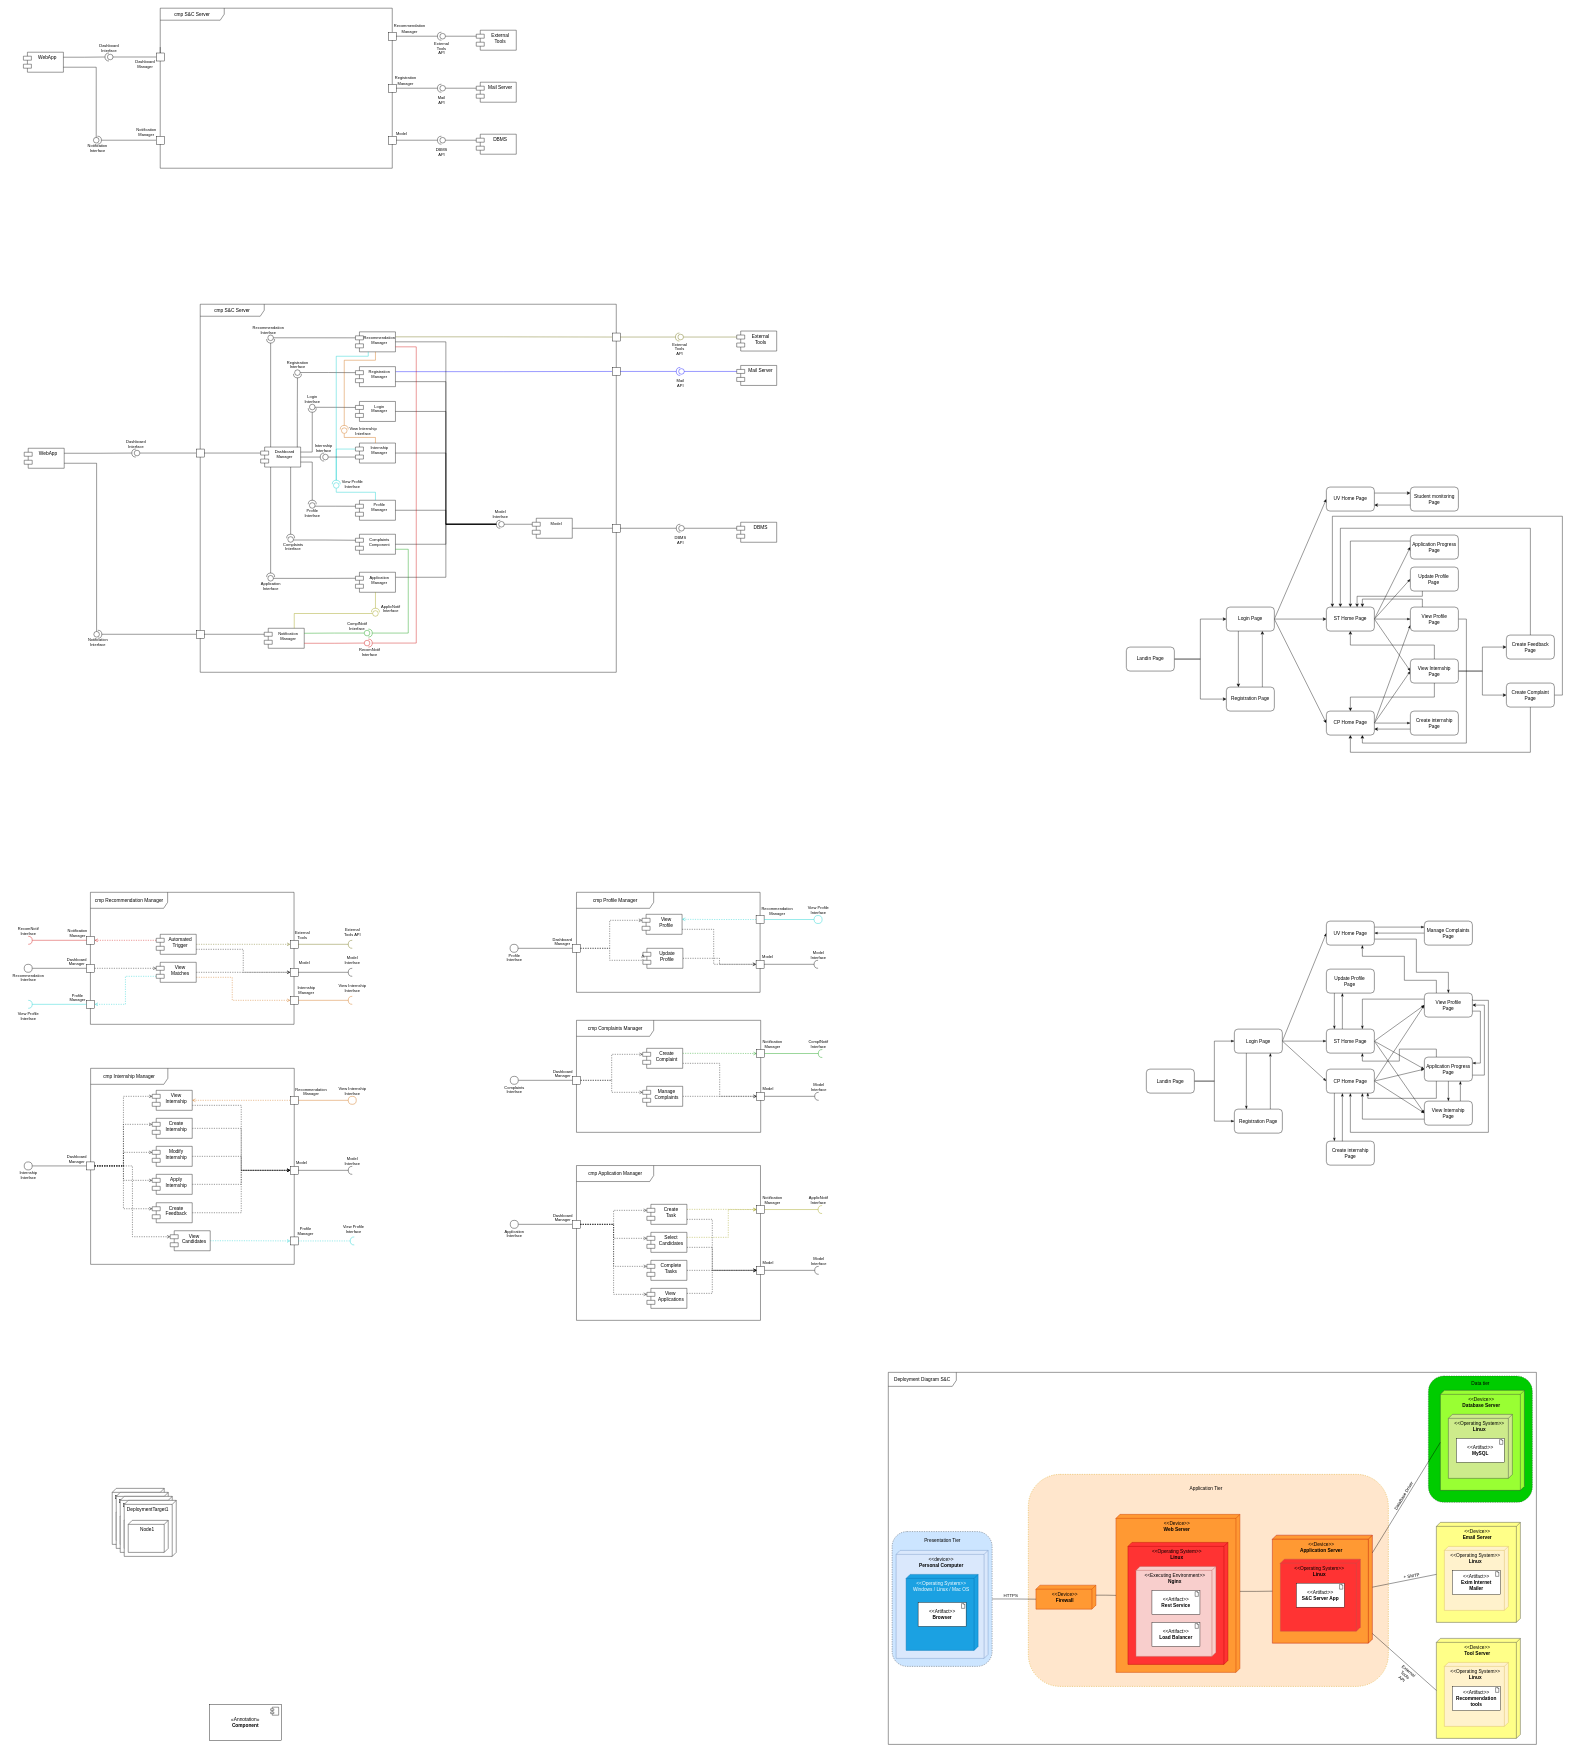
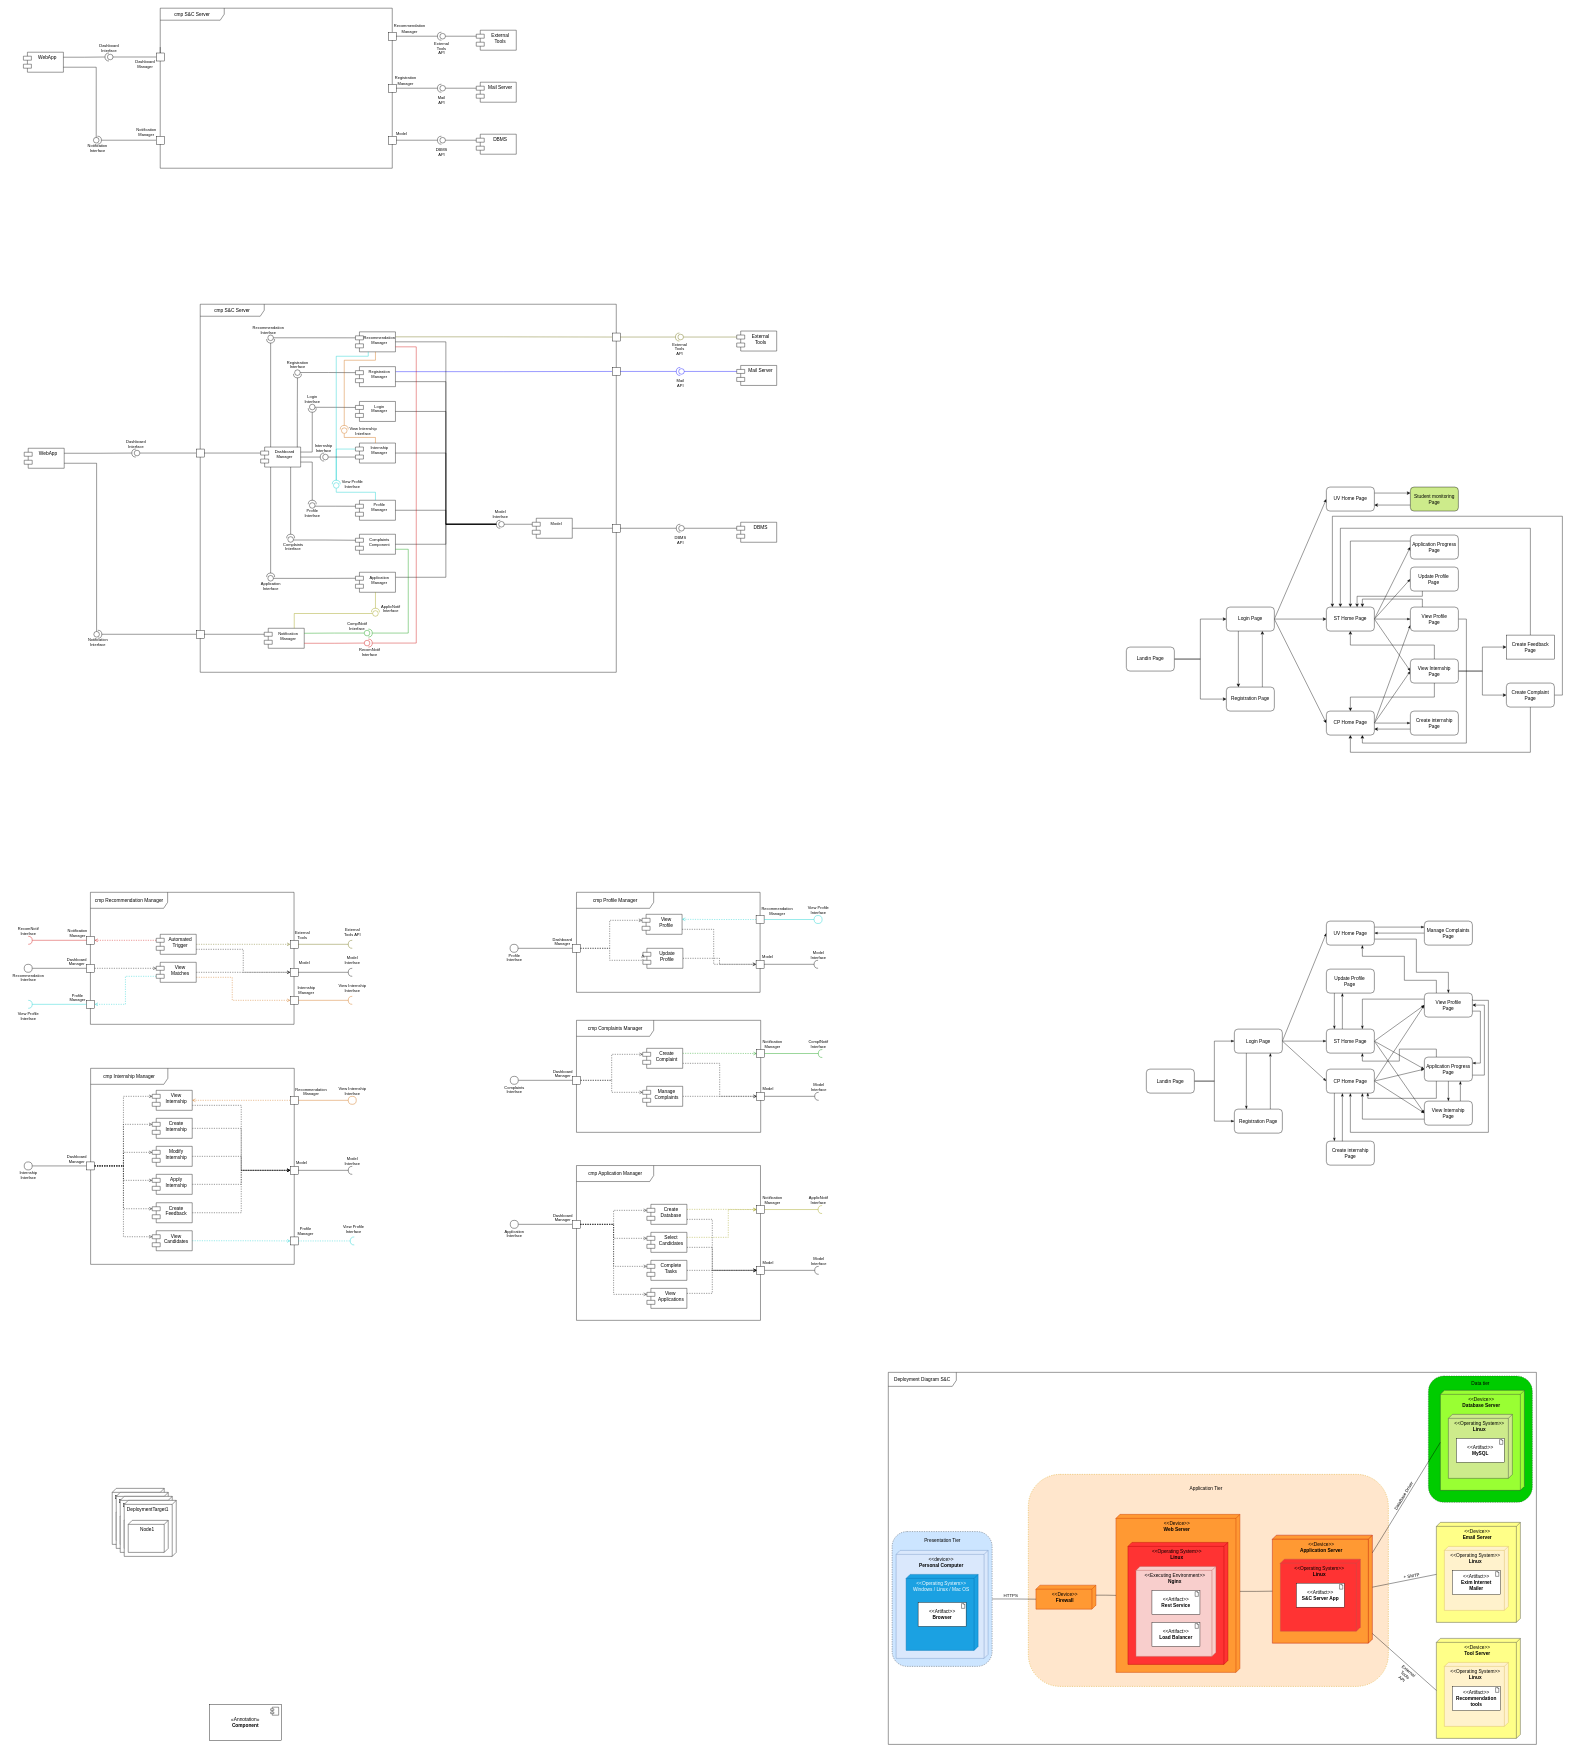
- <mxCell id="321" value="Student monitoring&lt;br&gt;Page" style="rounded=1;whiteSpace=wrap;html=1;" vertex="1" parent="1"><mxGeometry x="3525" y="1217" width="120" height="60" as="geometry" /></mxCell>
+ <mxCell id="321" value="Student monitoring&lt;br&gt;Page" style="rounded=1;whiteSpace=wrap;html=1;fillColor=#cdeb8b;" vertex="1" parent="1"><mxGeometry x="3525" y="1217" width="120" height="60" as="geometry" /></mxCell>
- <mxCell id="338" value="Create Feedback&lt;br&gt;Page" style="rounded=1;whiteSpace=wrap;html=1;" vertex="1" parent="1"><mxGeometry x="3765" y="1587" width="120" height="60" as="geometry" /></mxCell>
+ <mxCell id="338" value="Create Feedback&lt;br&gt;Page" style="whiteSpace=wrap;html=1;rounded=0;" vertex="1" parent="1"><mxGeometry x="3765" y="1587" width="120" height="60" as="geometry" /></mxCell>
- <mxCell id="262" value="Create&lt;br&gt;Task" style="shape=module;align=left;spacingLeft=20;align=center;verticalAlign=top;whiteSpace=wrap;html=1;" vertex="1" parent="1"><mxGeometry x="1616.5" y="3010" width="100" height="50" as="geometry" /></mxCell>
+ <mxCell id="262" value="Create&lt;br&gt;Database" style="shape=module;align=left;spacingLeft=20;align=center;verticalAlign=top;whiteSpace=wrap;html=1;" vertex="1" parent="1"><mxGeometry x="1616.5" y="3010" width="100" height="50" as="geometry" /></mxCell>
- <mxCell id="289" value="View&lt;br&gt;Candidates" style="shape=module;align=left;spacingLeft=20;align=center;verticalAlign=top;whiteSpace=wrap;html=1;" vertex="1" parent="1"><mxGeometry x="425" y="3076" width="100" height="50" as="geometry" /></mxCell>
+ <mxCell id="289" value="View&lt;br&gt;Candidates" style="shape=module;align=left;spacingLeft=20;align=center;verticalAlign=top;whiteSpace=wrap;html=1;" vertex="1" parent="1"><mxGeometry x="380" y="3076" width="100" height="50" as="geometry" /></mxCell>
